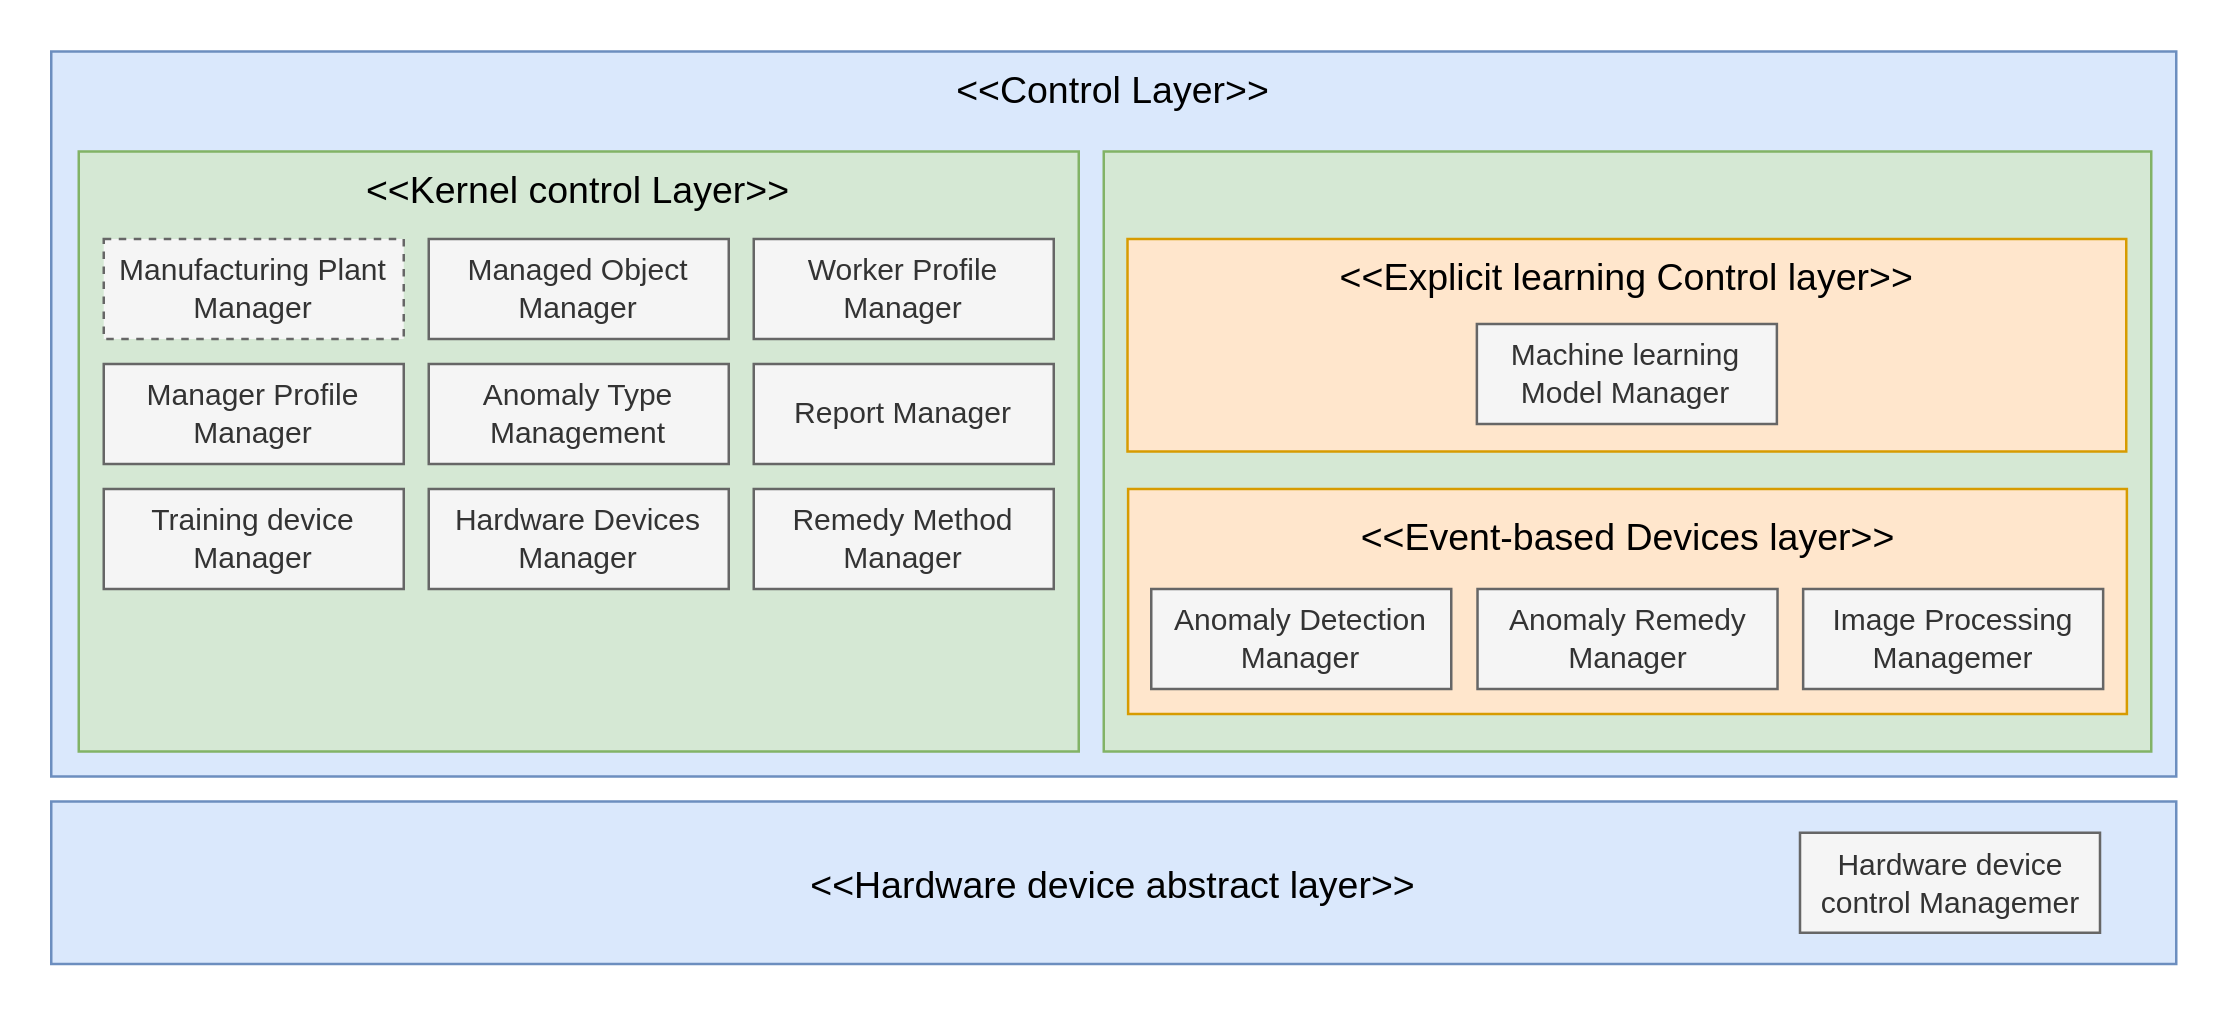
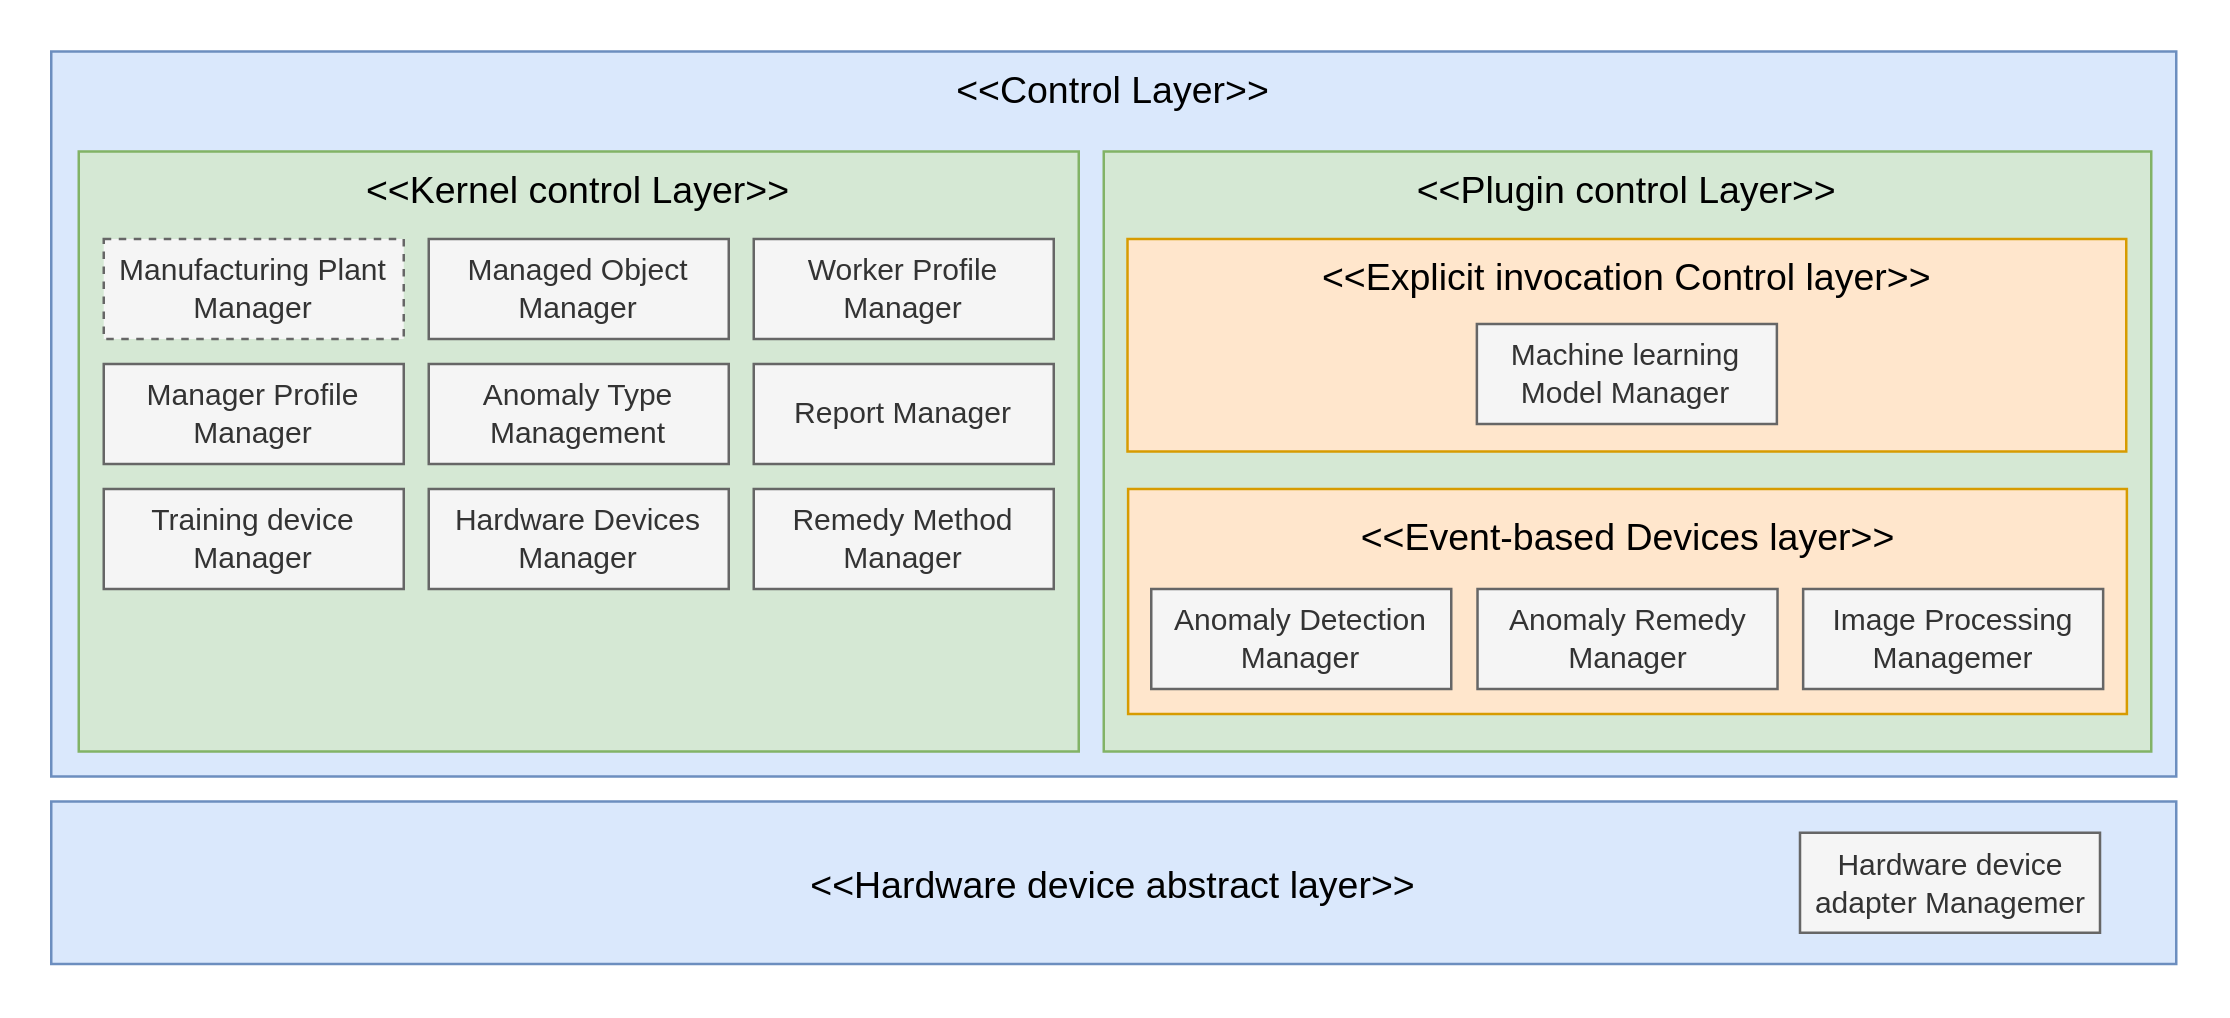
+ <mxCell id="7" value="&amp;lt;&amp;lt;Plugin control Layer&amp;gt;&amp;gt;" style="text;html=1;strokeColor=none;fillColor=none;align=center;verticalAlign=middle;whiteSpace=wrap;rounded=0;fontSize=15;" parent="1" vertex="1"><mxGeometry x="536.88" y="60" width="227.25" height="30" as="geometry" /></mxCell>
- <mxCell id="22" value="&amp;lt;&amp;lt;Explicit learning Control layer&amp;gt;&amp;gt;" style="text;html=1;strokeColor=none;fillColor=none;align=center;verticalAlign=middle;whiteSpace=wrap;rounded=0;fontSize=15;" parent="1" vertex="1"><mxGeometry x="516" y="95" width="269" height="30" as="geometry" /></mxCell>
+ <mxCell id="22" value="&amp;lt;&amp;lt;Explicit invocation Control layer&amp;gt;&amp;gt;" style="text;html=1;strokeColor=none;fillColor=none;align=center;verticalAlign=middle;whiteSpace=wrap;rounded=0;fontSize=15;" parent="1" vertex="1"><mxGeometry x="516" y="95" width="269" height="30" as="geometry" /></mxCell>
- <mxCell id="19" value="Hardware device control Managemer" style="rounded=0;whiteSpace=wrap;html=1;fillColor=#f5f5f5;fontColor=#333333;strokeColor=#666666;" parent="1" vertex="1"><mxGeometry x="719.5" y="332.5" width="120" height="40" as="geometry" /></mxCell>
+ <mxCell id="19" value="Hardware device adapter Managemer" style="rounded=0;whiteSpace=wrap;html=1;fillColor=#f5f5f5;fontColor=#333333;strokeColor=#666666;" parent="1" vertex="1"><mxGeometry x="719.5" y="332.5" width="120" height="40" as="geometry" /></mxCell>
